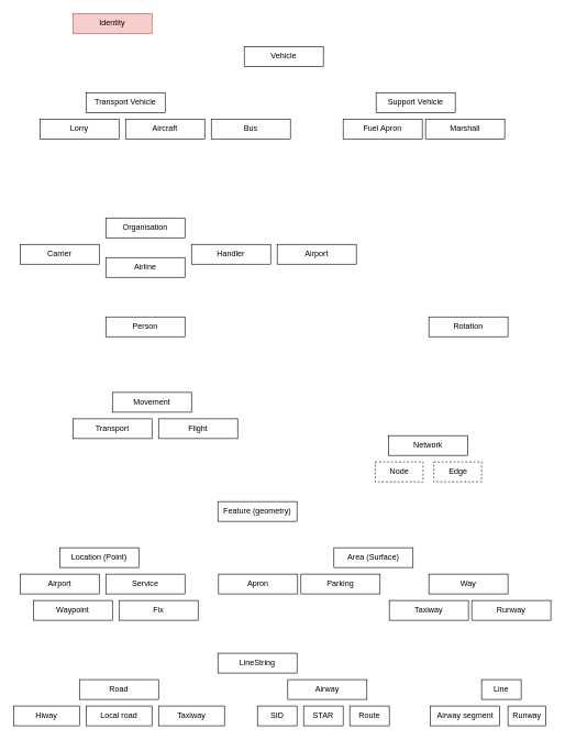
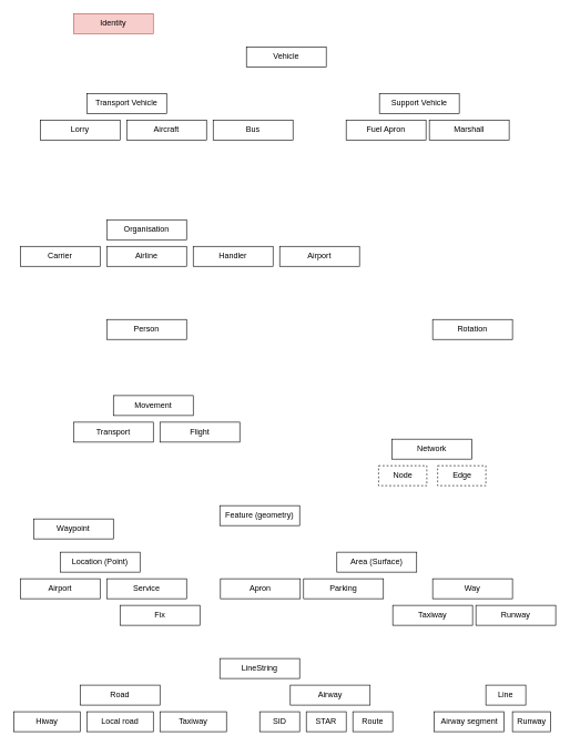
- <mxCell id="9" value="Airline" style="rounded=0;whiteSpace=wrap;html=1;" parent="1" vertex="1"><mxGeometry x="160" y="390" width="120" height="30" as="geometry" /></mxCell>
+ <mxCell id="9" value="Airline" style="rounded=0;whiteSpace=wrap;html=1;" parent="1" vertex="1"><mxGeometry x="160" y="370" width="120" height="30" as="geometry" /></mxCell>
- <mxCell id="39" value="Waypoint" style="rounded=0;whiteSpace=wrap;html=1;" parent="1" vertex="1"><mxGeometry x="50" y="910" width="120" height="30" as="geometry" /></mxCell>
+ <mxCell id="39" value="Waypoint" style="rounded=0;whiteSpace=wrap;html=1;" parent="1" vertex="1"><mxGeometry x="50" y="780" width="120" height="30" as="geometry" /></mxCell>
